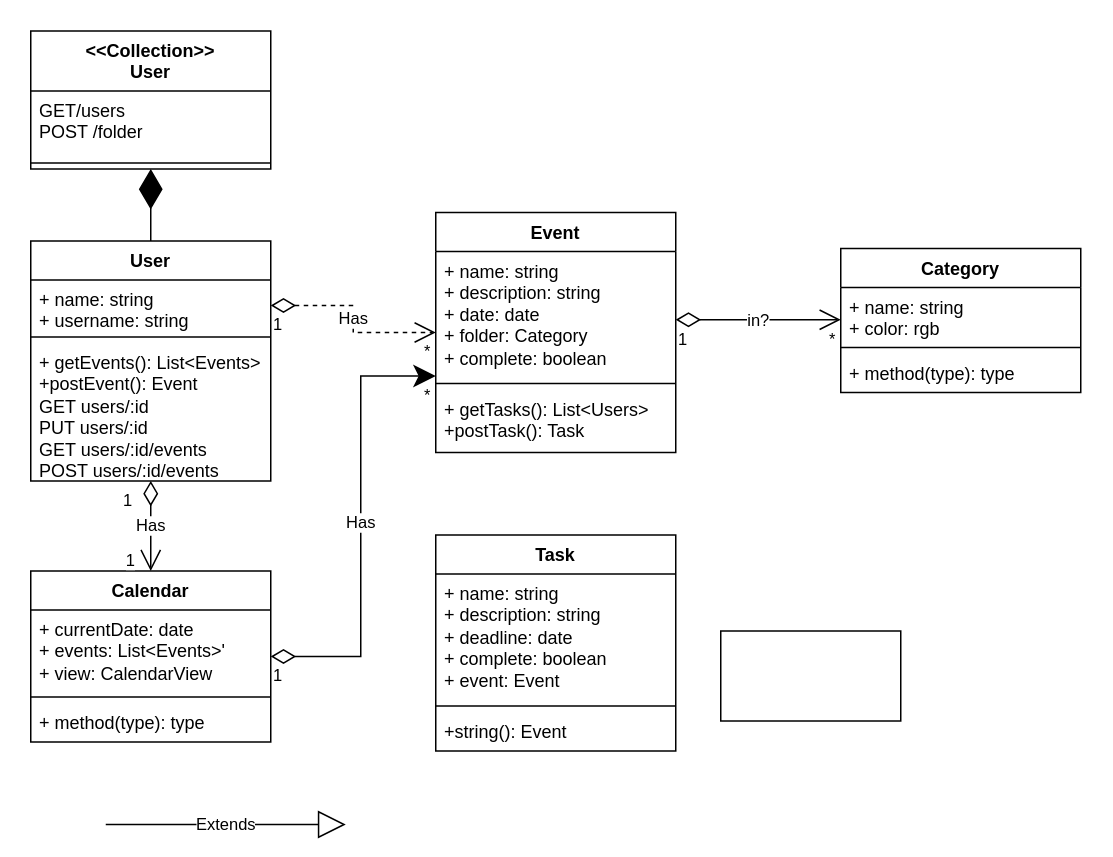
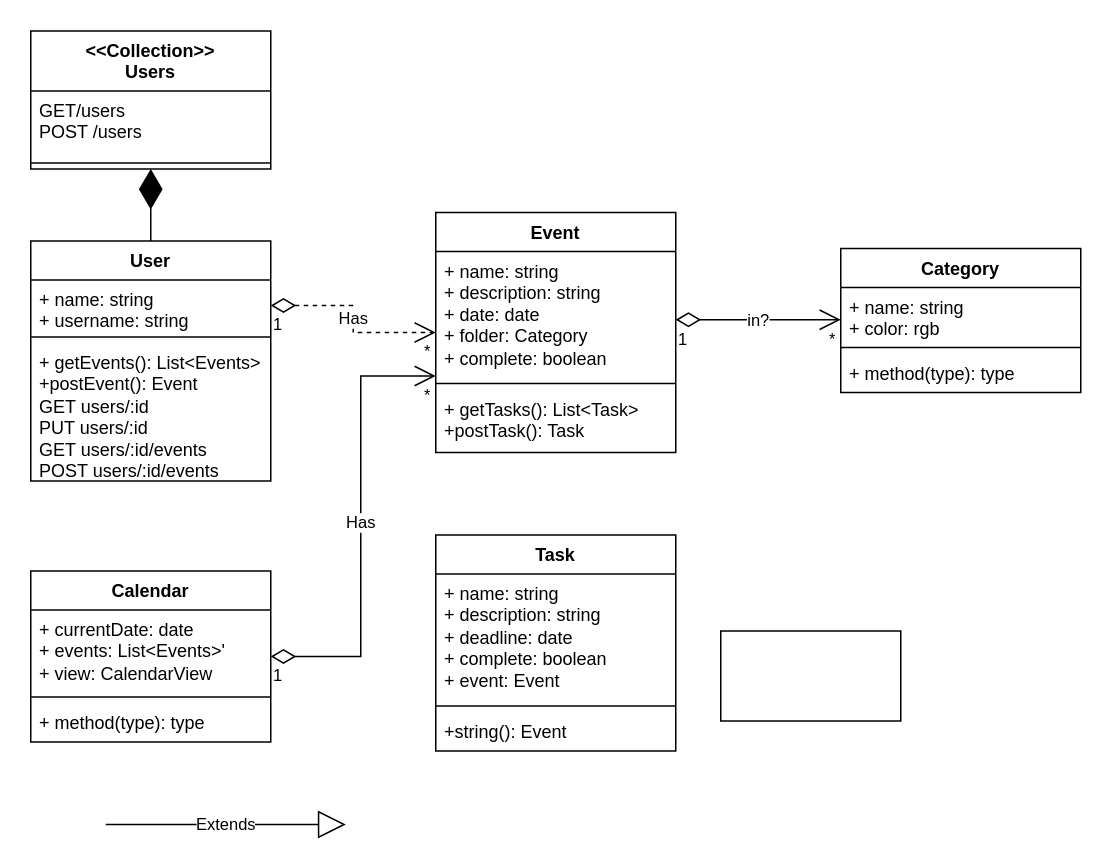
- <mxCell id="19" value="&amp;lt;&amp;lt;Collection&amp;gt;&amp;gt;&lt;br&gt;User" style="swimlane;fontStyle=1;align=center;verticalAlign=top;childLayout=stackLayout;horizontal=1;startSize=40;horizontalStack=0;resizeParent=1;resizeParentMax=0;resizeLast=0;collapsible=1;marginBottom=0;whiteSpace=wrap;html=1;" vertex="1" parent="1"><mxGeometry x="20" y="20" width="160" height="92" as="geometry" /></mxCell>
+ <mxCell id="19" value="&amp;lt;&amp;lt;Collection&amp;gt;&amp;gt;&lt;br&gt;Users" style="swimlane;fontStyle=1;align=center;verticalAlign=top;childLayout=stackLayout;horizontal=1;startSize=40;horizontalStack=0;resizeParent=1;resizeParentMax=0;resizeLast=0;collapsible=1;marginBottom=0;whiteSpace=wrap;html=1;" vertex="1" parent="1"><mxGeometry x="20" y="20" width="160" height="92" as="geometry" /></mxCell>
- <mxCell id="20" value="GET/users&lt;br&gt;POST /folder" style="text;strokeColor=none;fillColor=none;align=left;verticalAlign=top;spacingLeft=4;spacingRight=4;overflow=hidden;rotatable=0;points=[[0,0.5],[1,0.5]];portConstraint=eastwest;whiteSpace=wrap;html=1;" vertex="1" parent="19"><mxGeometry y="40" width="160" height="44" as="geometry" /></mxCell>
+ <mxCell id="20" value="GET/users&lt;br&gt;POST /users" style="text;strokeColor=none;fillColor=none;align=left;verticalAlign=top;spacingLeft=4;spacingRight=4;overflow=hidden;rotatable=0;points=[[0,0.5],[1,0.5]];portConstraint=eastwest;whiteSpace=wrap;html=1;" vertex="1" parent="19"><mxGeometry y="40" width="160" height="44" as="geometry" /></mxCell>
- <mxCell id="34" value="Has" style="endArrow=classic;html=1;endSize=12;startArrow=diamondThin;startSize=14;startFill=0;edgeStyle=orthogonalEdgeStyle;rounded=0;" edge="1" parent="1" source="22" target="2"><mxGeometry relative="1" as="geometry"><mxPoint x="190" y="310" as="sourcePoint" /><mxPoint x="300" y="310" as="targetPoint" /><Array as="points"><mxPoint x="240" y="437" /><mxPoint x="240" y="250" /></Array></mxGeometry></mxCell>
+ <mxCell id="34" value="Has" style="endArrow=open;html=1;endSize=12;startArrow=diamondThin;startSize=14;startFill=0;edgeStyle=orthogonalEdgeStyle;rounded=0;" edge="1" parent="1" source="22" target="2"><mxGeometry relative="1" as="geometry"><mxPoint x="190" y="310" as="sourcePoint" /><mxPoint x="300" y="310" as="targetPoint" /><Array as="points"><mxPoint x="240" y="437" /><mxPoint x="240" y="250" /></Array></mxGeometry></mxCell>
- <mxCell id="5" value="+ getTasks(): List&amp;lt;Users&amp;gt;&lt;br&gt;+postTask(): Task" style="text;strokeColor=none;fillColor=none;align=left;verticalAlign=top;spacingLeft=4;spacingRight=4;overflow=hidden;rotatable=0;points=[[0,0.5],[1,0.5]];portConstraint=eastwest;whiteSpace=wrap;html=1;" vertex="1" parent="2"><mxGeometry y="118" width="160" height="42" as="geometry" /></mxCell>
+ <mxCell id="5" value="+ getTasks(): List&amp;lt;Task&amp;gt;&lt;br&gt;+postTask(): Task" style="text;strokeColor=none;fillColor=none;align=left;verticalAlign=top;spacingLeft=4;spacingRight=4;overflow=hidden;rotatable=0;points=[[0,0.5],[1,0.5]];portConstraint=eastwest;whiteSpace=wrap;html=1;" vertex="1" parent="2"><mxGeometry y="118" width="160" height="42" as="geometry" /></mxCell>
- <mxCell id="31" value="Has" style="endArrow=open;html=1;endSize=12;startArrow=diamondThin;startSize=14;startFill=0;edgeStyle=orthogonalEdgeStyle;rounded=0;" edge="1" parent="1" source="10" target="22"><mxGeometry relative="1" as="geometry"><mxPoint x="170" y="340" as="sourcePoint" /><mxPoint x="280" y="340" as="targetPoint" /></mxGeometry></mxCell>
- <mxCell id="32" value="1" style="edgeLabel;resizable=0;html=1;align=left;verticalAlign=top;" connectable="0" vertex="1" parent="31"><mxGeometry x="-1" relative="1" as="geometry"><mxPoint x="-20" as="offset" /></mxGeometry></mxCell>
- <mxCell id="33" value="1" style="edgeLabel;resizable=0;html=1;align=right;verticalAlign=top;" connectable="0" vertex="1" parent="31"><mxGeometry x="1" relative="1" as="geometry"><mxPoint x="-10" y="-20" as="offset" /></mxGeometry></mxCell>
